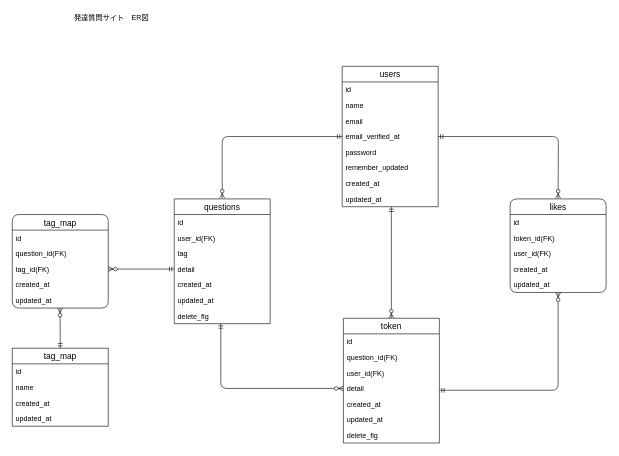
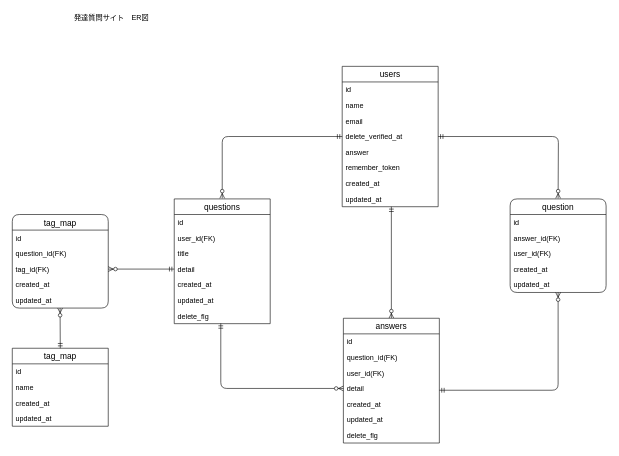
- <mxCell id="19" value="email_verified_at" style="text;strokeColor=none;fillColor=none;spacingLeft=4;spacingRight=4;overflow=hidden;rotatable=0;points=[[0,0.5],[1,0.5]];portConstraint=eastwest;fontSize=12;" vertex="1" parent="15"><mxGeometry y="104" width="160" height="26" as="geometry" /></mxCell>
+ <mxCell id="19" value="delete_verified_at" style="text;strokeColor=none;fillColor=none;spacingLeft=4;spacingRight=4;overflow=hidden;rotatable=0;points=[[0,0.5],[1,0.5]];portConstraint=eastwest;fontSize=12;" vertex="1" parent="15"><mxGeometry y="104" width="160" height="26" as="geometry" /></mxCell>
- <mxCell id="20" value="password" style="text;strokeColor=none;fillColor=none;spacingLeft=4;spacingRight=4;overflow=hidden;rotatable=0;points=[[0,0.5],[1,0.5]];portConstraint=eastwest;fontSize=12;" vertex="1" parent="15"><mxGeometry y="130" width="160" height="26" as="geometry" /></mxCell>
+ <mxCell id="20" value="answer" style="text;strokeColor=none;fillColor=none;spacingLeft=4;spacingRight=4;overflow=hidden;rotatable=0;points=[[0,0.5],[1,0.5]];portConstraint=eastwest;fontSize=12;" vertex="1" parent="15"><mxGeometry y="130" width="160" height="26" as="geometry" /></mxCell>
- <mxCell id="21" value="remember_updated" style="text;strokeColor=none;fillColor=none;spacingLeft=4;spacingRight=4;overflow=hidden;rotatable=0;points=[[0,0.5],[1,0.5]];portConstraint=eastwest;fontSize=12;" vertex="1" parent="15"><mxGeometry y="156" width="160" height="26" as="geometry" /></mxCell>
+ <mxCell id="21" value="remember_token" style="text;strokeColor=none;fillColor=none;spacingLeft=4;spacingRight=4;overflow=hidden;rotatable=0;points=[[0,0.5],[1,0.5]];portConstraint=eastwest;fontSize=12;" vertex="1" parent="15"><mxGeometry y="156" width="160" height="26" as="geometry" /></mxCell>
- <mxCell id="42" value="likes" style="swimlane;fontStyle=0;childLayout=stackLayout;horizontal=1;startSize=26;horizontalStack=0;resizeParent=1;resizeParentMax=0;resizeLast=0;collapsible=1;marginBottom=0;align=center;fontSize=14;rounded=1;" vertex="1" parent="1"><mxGeometry x="850" y="331" width="160" height="156" as="geometry" /></mxCell>
+ <mxCell id="42" value="question" style="swimlane;fontStyle=0;childLayout=stackLayout;horizontal=1;startSize=26;horizontalStack=0;resizeParent=1;resizeParentMax=0;resizeLast=0;collapsible=1;marginBottom=0;align=center;fontSize=14;rounded=1;" vertex="1" parent="1"><mxGeometry x="850" y="331" width="160" height="156" as="geometry" /></mxCell>
- <mxCell id="44" value="token_id(FK)" style="text;strokeColor=none;fillColor=none;spacingLeft=4;spacingRight=4;overflow=hidden;rotatable=0;points=[[0,0.5],[1,0.5]];portConstraint=eastwest;fontSize=12;" vertex="1" parent="42"><mxGeometry y="52" width="160" height="26" as="geometry" /></mxCell>
+ <mxCell id="44" value="answer_id(FK)" style="text;strokeColor=none;fillColor=none;spacingLeft=4;spacingRight=4;overflow=hidden;rotatable=0;points=[[0,0.5],[1,0.5]];portConstraint=eastwest;fontSize=12;" vertex="1" parent="42"><mxGeometry y="52" width="160" height="26" as="geometry" /></mxCell>
- <mxCell id="35" value="tag" style="text;strokeColor=none;fillColor=none;spacingLeft=4;spacingRight=4;overflow=hidden;rotatable=0;points=[[0,0.5],[1,0.5]];portConstraint=eastwest;fontSize=12;" vertex="1" parent="32"><mxGeometry y="78" width="160" height="26" as="geometry" /></mxCell>
+ <mxCell id="35" value="title" style="text;strokeColor=none;fillColor=none;spacingLeft=4;spacingRight=4;overflow=hidden;rotatable=0;points=[[0,0.5],[1,0.5]];portConstraint=eastwest;fontSize=12;" vertex="1" parent="32"><mxGeometry y="78" width="160" height="26" as="geometry" /></mxCell>
- <mxCell id="24" value="token" style="swimlane;fontStyle=0;childLayout=stackLayout;horizontal=1;startSize=26;horizontalStack=0;resizeParent=1;resizeParentMax=0;resizeLast=0;collapsible=1;marginBottom=0;align=center;fontSize=14;" vertex="1" parent="1"><mxGeometry x="572" y="530" width="160" height="208" as="geometry" /></mxCell>
+ <mxCell id="24" value="answers" style="swimlane;fontStyle=0;childLayout=stackLayout;horizontal=1;startSize=26;horizontalStack=0;resizeParent=1;resizeParentMax=0;resizeLast=0;collapsible=1;marginBottom=0;align=center;fontSize=14;" vertex="1" parent="1"><mxGeometry x="572" y="530" width="160" height="208" as="geometry" /></mxCell>
